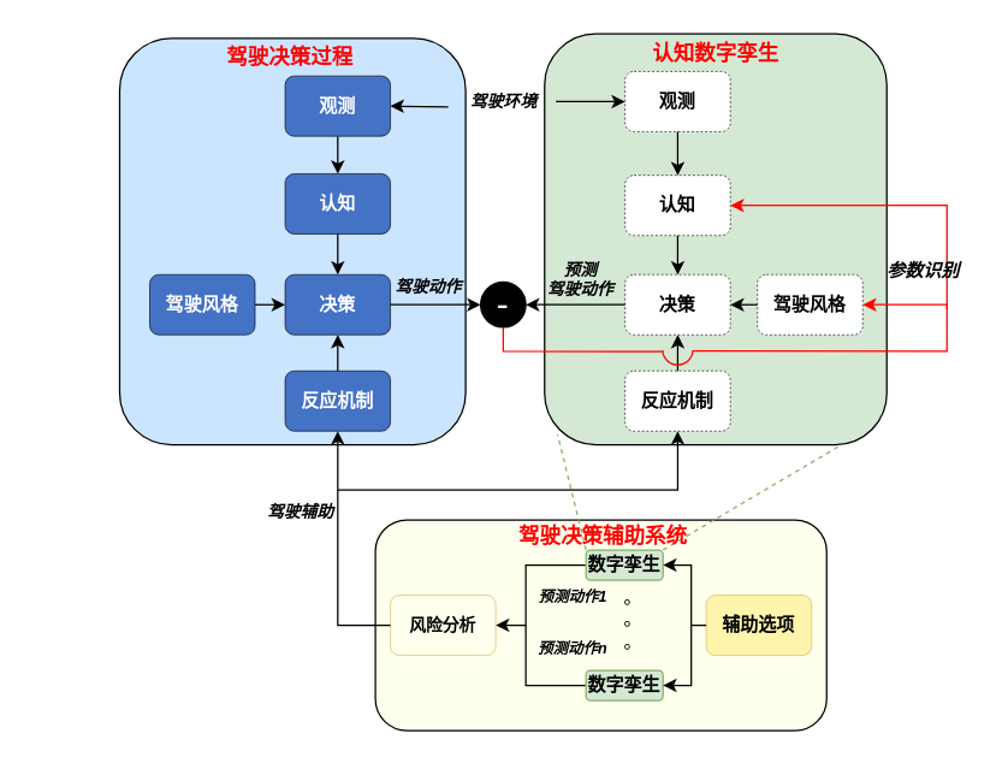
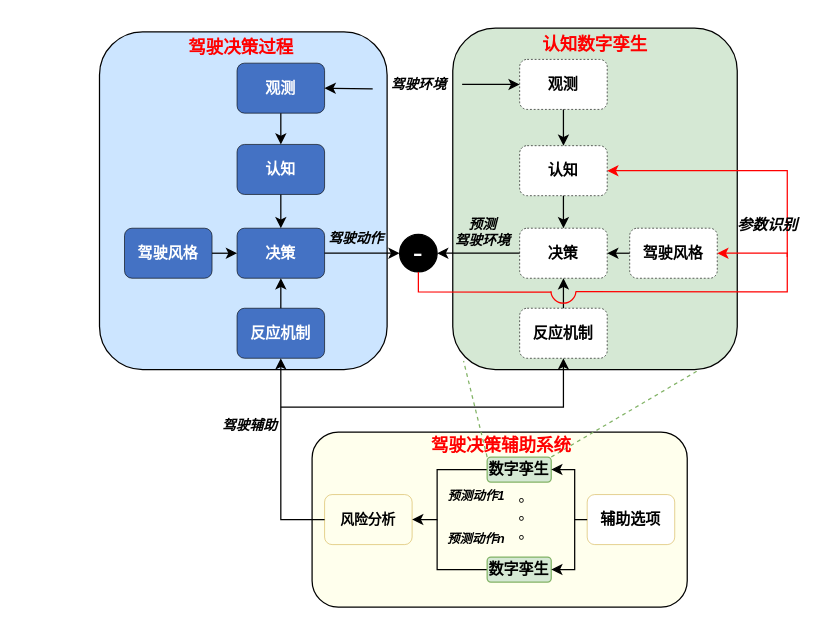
- <mxCell id="32" value="&lt;b style=&quot;font-size: 11px;&quot;&gt;&lt;i&gt;&lt;font style=&quot;font-size: 11px;&quot;&gt;预测&lt;/font&gt;&lt;/i&gt;&lt;/b&gt;&lt;div style=&quot;font-size: 11px;&quot;&gt;&lt;b&gt;&lt;i&gt;&lt;font style=&quot;font-size: 11px;&quot;&gt;驾驶动作&lt;/font&gt;&lt;/i&gt;&lt;/b&gt;&lt;/div&gt;" style="text;html=1;align=center;verticalAlign=middle;resizable=0;points=[];autosize=1;strokeColor=none;fillColor=none;" vertex="1" parent="1"><mxGeometry x="350" y="165" width="70" height="40" as="geometry" /></mxCell>
+ <mxCell id="32" value="&lt;b style=&quot;font-size: 11px;&quot;&gt;&lt;i&gt;&lt;font style=&quot;font-size: 11px;&quot;&gt;预测&lt;/font&gt;&lt;/i&gt;&lt;/b&gt;&lt;div style=&quot;font-size: 11px;&quot;&gt;&lt;b&gt;&lt;i&gt;&lt;font style=&quot;font-size: 11px;&quot;&gt;驾驶环境&lt;/font&gt;&lt;/i&gt;&lt;/b&gt;&lt;/div&gt;" style="text;html=1;align=center;verticalAlign=middle;resizable=0;points=[];autosize=1;strokeColor=none;fillColor=none;" vertex="1" parent="1"><mxGeometry x="350" y="165" width="70" height="40" as="geometry" /></mxCell>
- <mxCell id="40" value="&lt;b&gt;辅助选项&lt;/b&gt;" style="rounded=1;whiteSpace=wrap;html=1;fillColor=#FFF4AB;strokeWidth=0.5;strokeColor=#d6b656;" vertex="1" parent="1"><mxGeometry x="469" y="395" width="70" height="40" as="geometry" /></mxCell>
+ <mxCell id="40" value="&lt;b&gt;辅助选项&lt;/b&gt;" style="rounded=1;whiteSpace=wrap;html=1;fillColor=#ffffff;strokeWidth=0.5;strokeColor=#d6b656;" vertex="1" parent="1"><mxGeometry x="469" y="395" width="70" height="40" as="geometry" /></mxCell>
